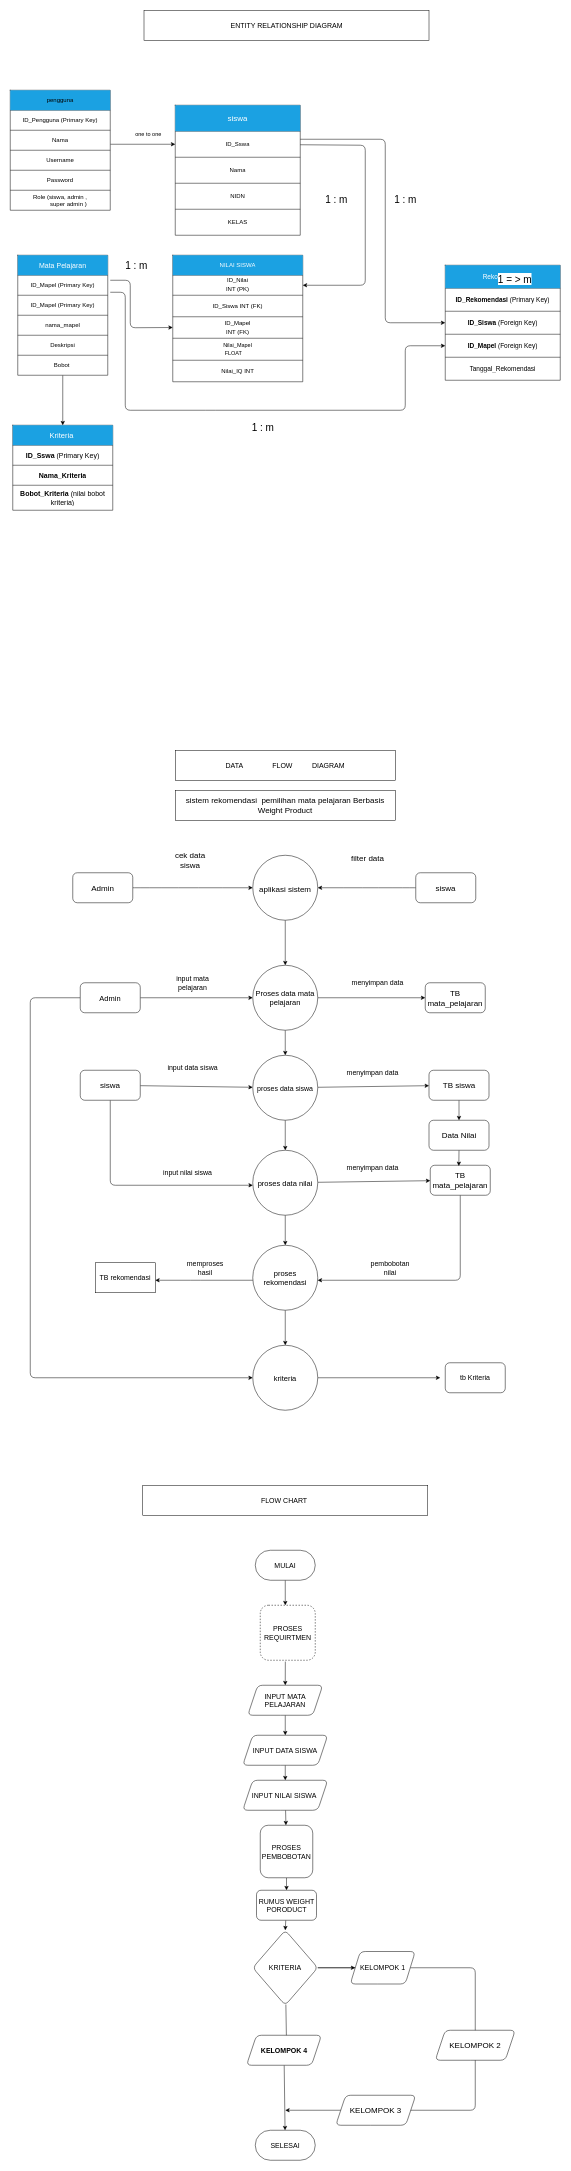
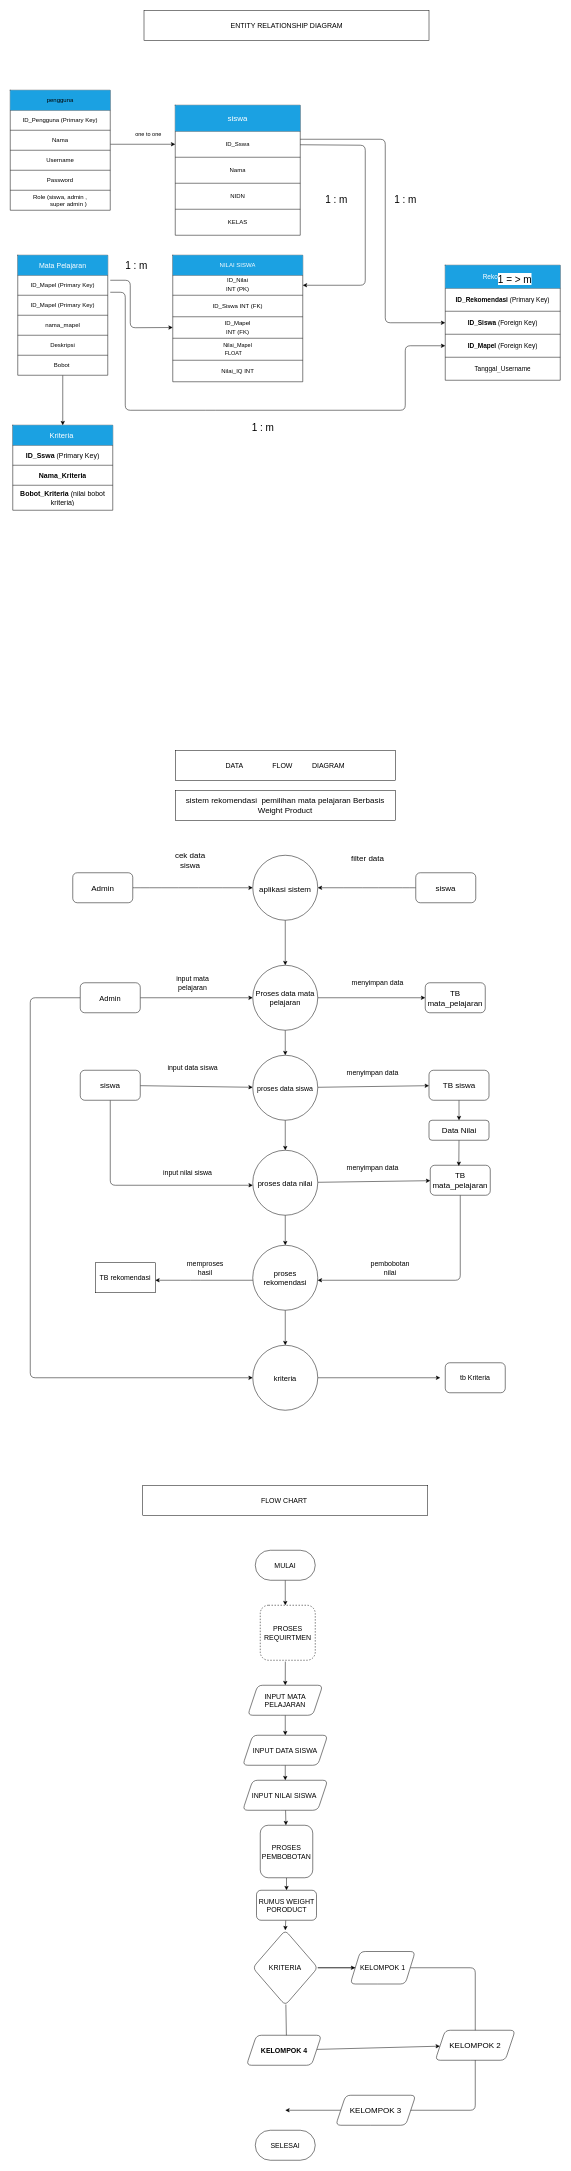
- <mxCell id="50" value="Tanggal_Rekomendasi" style="shape=partialRectangle;html=1;whiteSpace=wrap;connectable=0;overflow=hidden;fillColor=none;top=0;left=0;bottom=0;right=0;pointerEvents=1;fontSize=13;" parent="49" vertex="1"><mxGeometry width="230" height="46" as="geometry"><mxRectangle width="230" height="46" as="alternateBounds" /></mxGeometry></mxCell>
+ <mxCell id="50" value="Tanggal_Username" style="shape=partialRectangle;html=1;whiteSpace=wrap;connectable=0;overflow=hidden;fillColor=none;top=0;left=0;bottom=0;right=0;pointerEvents=1;fontSize=13;" parent="49" vertex="1"><mxGeometry width="230" height="46" as="geometry"><mxRectangle width="230" height="46" as="alternateBounds" /></mxGeometry></mxCell>
- <mxCell id="141" value="&lt;font style=&quot;font-size: 16px;&quot;&gt;Data Nilai&lt;/font&gt;" style="rounded=1;whiteSpace=wrap;html=1;" parent="1" vertex="1"><mxGeometry x="857.5" y="2240" width="120" height="60" as="geometry" /></mxCell>
+ <mxCell id="141" value="&lt;font style=&quot;font-size: 16px;&quot;&gt;Data Nilai&lt;/font&gt;" style="rounded=1;whiteSpace=wrap;html=1;" parent="1" vertex="1"><mxGeometry x="857.5" y="2240" width="120" height="40" as="geometry" /></mxCell>
- <mxCell id="135" style="edgeStyle=none;html=1;fontSize=16;" edge="1" parent="1" source="136" target="133"><mxGeometry relative="1" as="geometry" /></mxCell>
+ <mxCell id="135" style="edgeStyle=none;html=1;fontSize=16;" edge="1" parent="1" source="136" target="157"><mxGeometry relative="1" as="geometry" /></mxCell>
